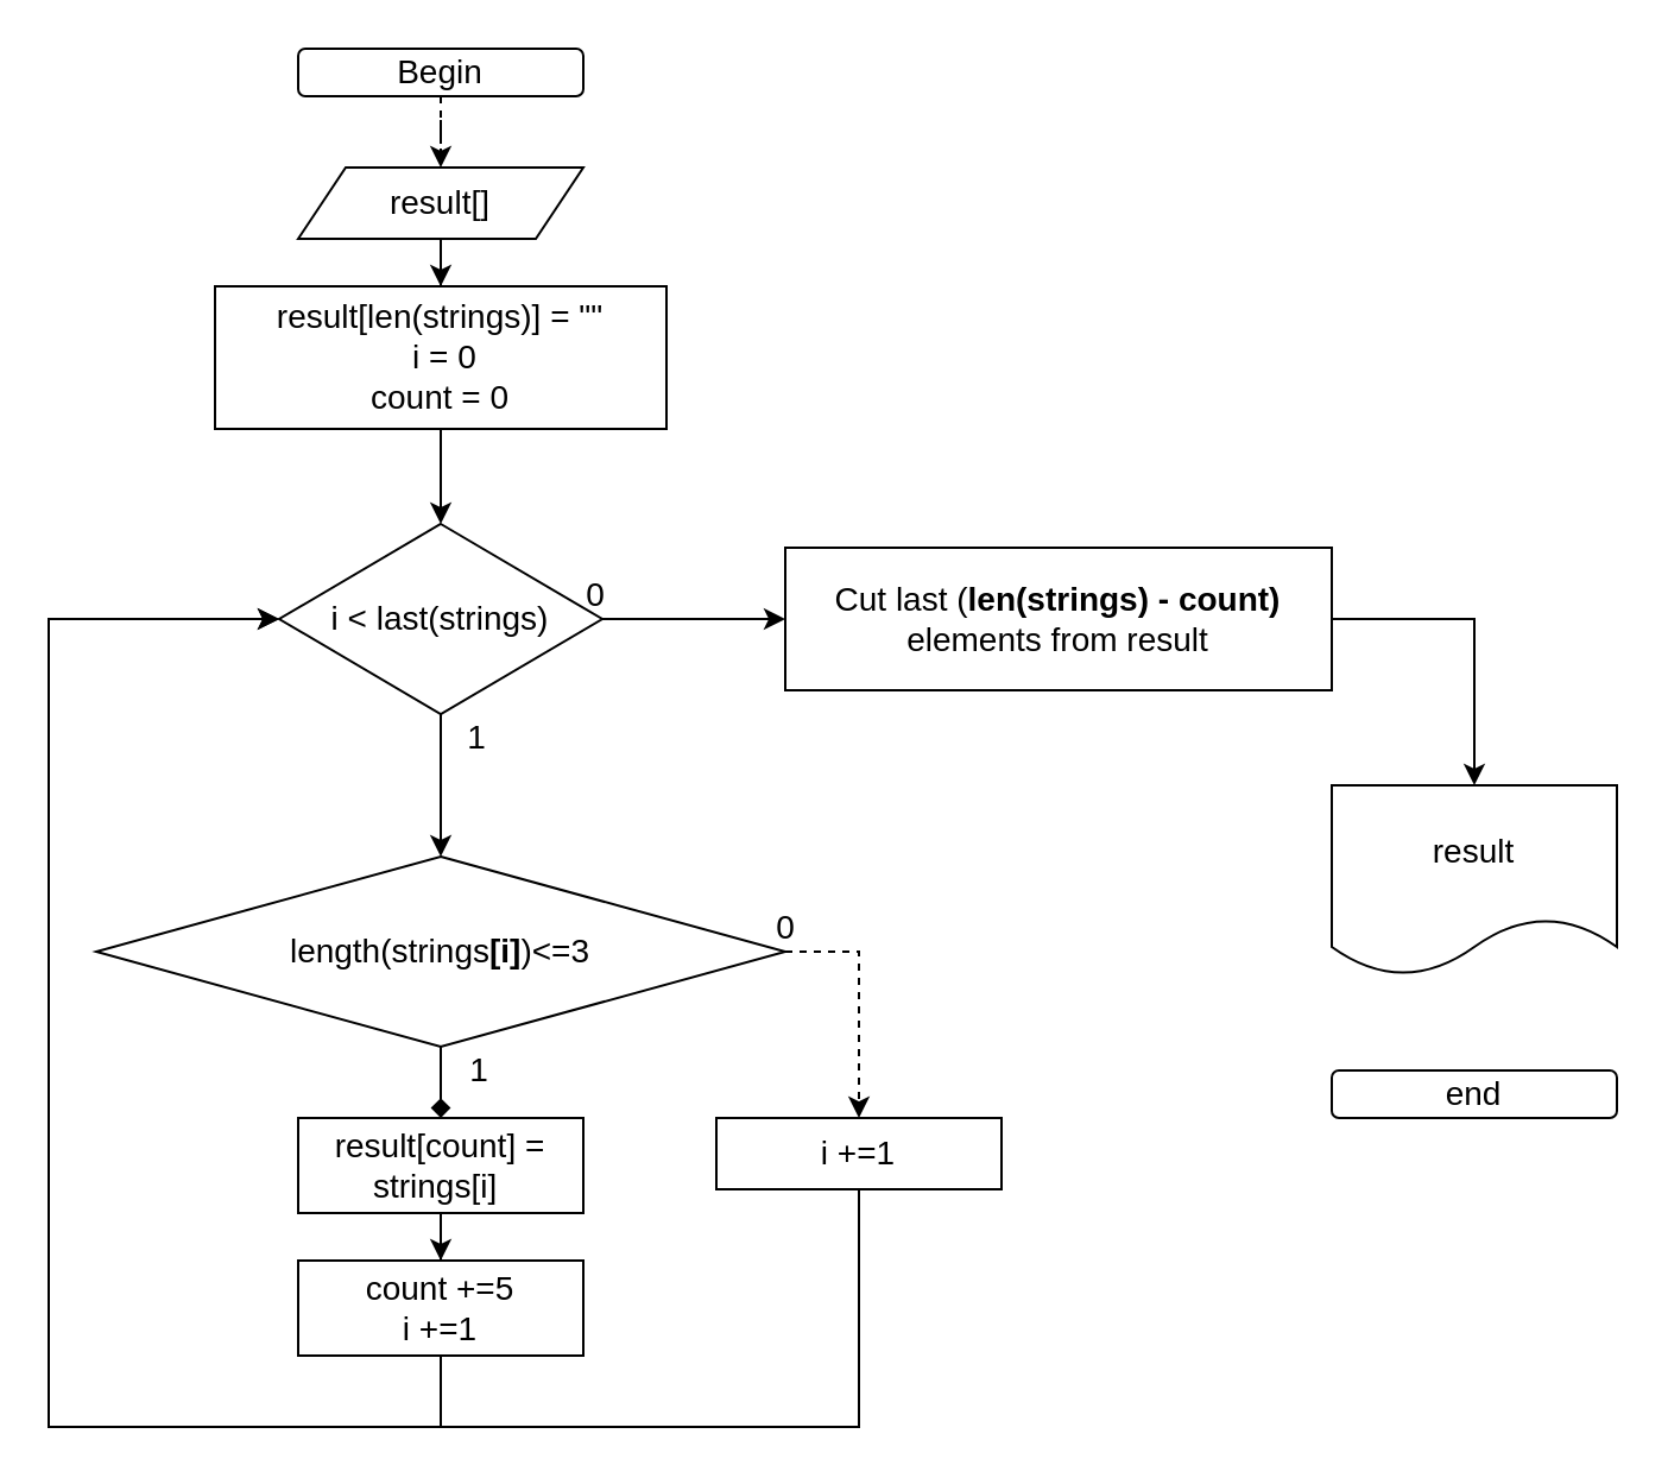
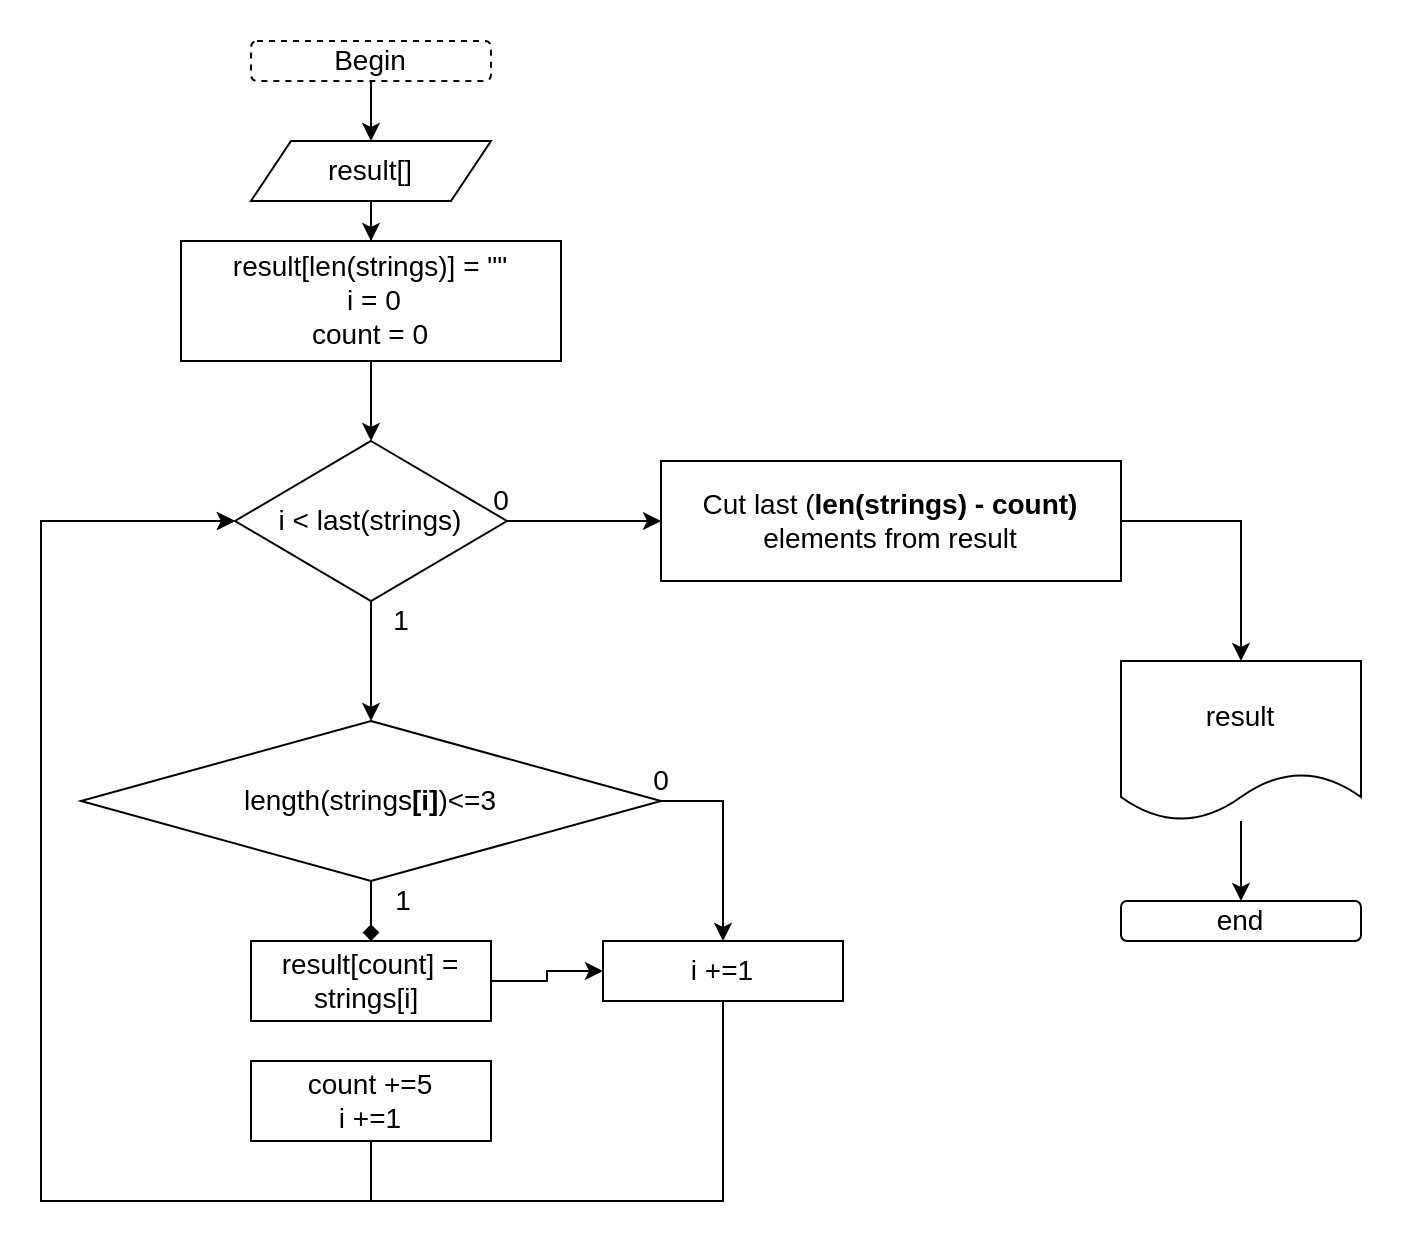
- <mxCell id="3" value="Begin" style="rounded=1;whiteSpace=wrap;html=1;fontSize=14;" vertex="1" parent="1"><mxGeometry x="125" y="20" width="120" height="20" as="geometry" /></mxCell>
+ <mxCell id="3" value="Begin" style="rounded=1;whiteSpace=wrap;html=1;fontSize=14;dashed=1;" vertex="1" parent="1"><mxGeometry x="125" y="20" width="120" height="20" as="geometry" /></mxCell>
- <mxCell id="2" style="edgeStyle=orthogonalEdgeStyle;rounded=0;orthogonalLoop=1;jettySize=auto;html=1;fontSize=14;dashed=1;" edge="1" parent="1" source="3" target="5"><mxGeometry relative="1" as="geometry" /></mxCell>
+ <mxCell id="2" style="edgeStyle=orthogonalEdgeStyle;rounded=0;orthogonalLoop=1;jettySize=auto;html=1;fontSize=14;" edge="1" parent="1" source="3" target="5"><mxGeometry relative="1" as="geometry" /></mxCell>
- <mxCell id="14" value="0" style="edgeStyle=orthogonalEdgeStyle;rounded=0;orthogonalLoop=1;jettySize=auto;html=1;exitX=1;exitY=0.5;exitDx=0;exitDy=0;fontSize=14;dashed=1;" edge="1" parent="1" source="15" target="21"><mxGeometry x="-1" y="10" relative="1" as="geometry"><mxPoint as="offset" /></mxGeometry></mxCell>
+ <mxCell id="14" value="0" style="edgeStyle=orthogonalEdgeStyle;rounded=0;orthogonalLoop=1;jettySize=auto;html=1;exitX=1;exitY=0.5;exitDx=0;exitDy=0;fontSize=14;" edge="1" parent="1" source="15" target="21"><mxGeometry x="-1" y="10" relative="1" as="geometry"><mxPoint as="offset" /></mxGeometry></mxCell>
+ <mxCell id="11" style="edgeStyle=orthogonalEdgeStyle;rounded=0;orthogonalLoop=1;jettySize=auto;html=1;entryX=0.5;entryY=0;entryDx=0;entryDy=0;fontSize=14;" edge="1" parent="1" source="12" target="24"><mxGeometry relative="1" as="geometry" /></mxCell>
- <mxCell id="16" style="edgeStyle=orthogonalEdgeStyle;rounded=0;orthogonalLoop=1;jettySize=auto;html=1;entryX=0.5;entryY=0;entryDx=0;entryDy=0;fontSize=14;" edge="1" parent="1" source="17" target="19"><mxGeometry relative="1" as="geometry" /></mxCell>
+ <mxCell id="16" style="edgeStyle=orthogonalEdgeStyle;rounded=0;orthogonalLoop=1;jettySize=auto;html=1;fontSize=14;" edge="1" parent="1" source="17" target="21"><mxGeometry relative="1" as="geometry" /></mxCell>
